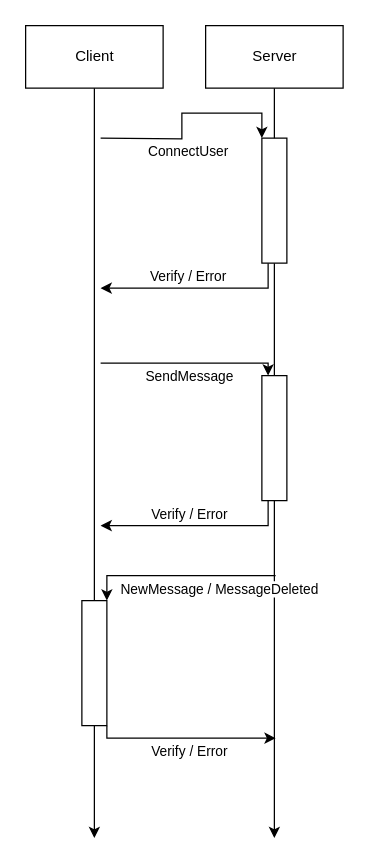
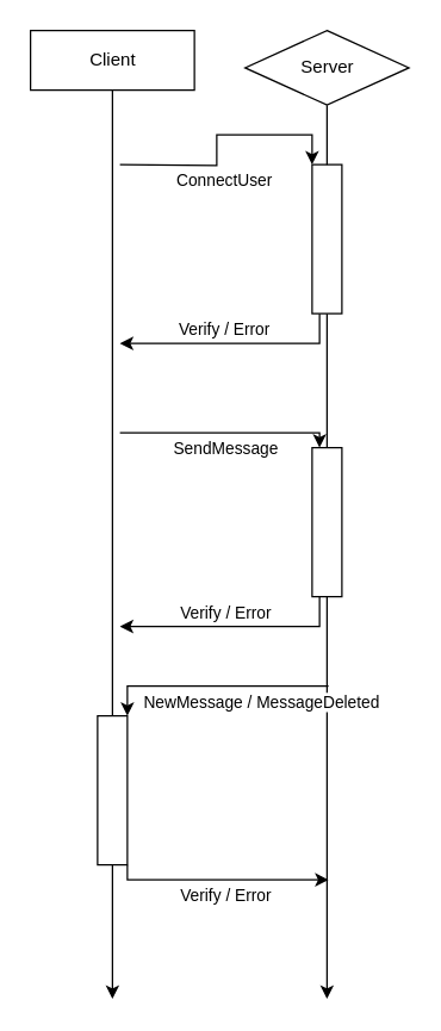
- <mxCell id="3" value="Client" style="html=1;" parent="1" vertex="1"><mxGeometry x="20" y="20" width="110" height="50" as="geometry" /></mxCell>
+ <mxCell id="3" value="Client" style="html=1;" parent="1" vertex="1"><mxGeometry x="20" y="20" width="110" height="40" as="geometry" /></mxCell>
- <mxCell id="5" value="Server" style="html=1;" parent="1" vertex="1"><mxGeometry x="164" y="20" width="110" height="50" as="geometry" /></mxCell>
+ <mxCell id="5" value="Server" style="rhombus;html=1;" parent="1" vertex="1"><mxGeometry x="164" y="20" width="110" height="50" as="geometry" /></mxCell>
